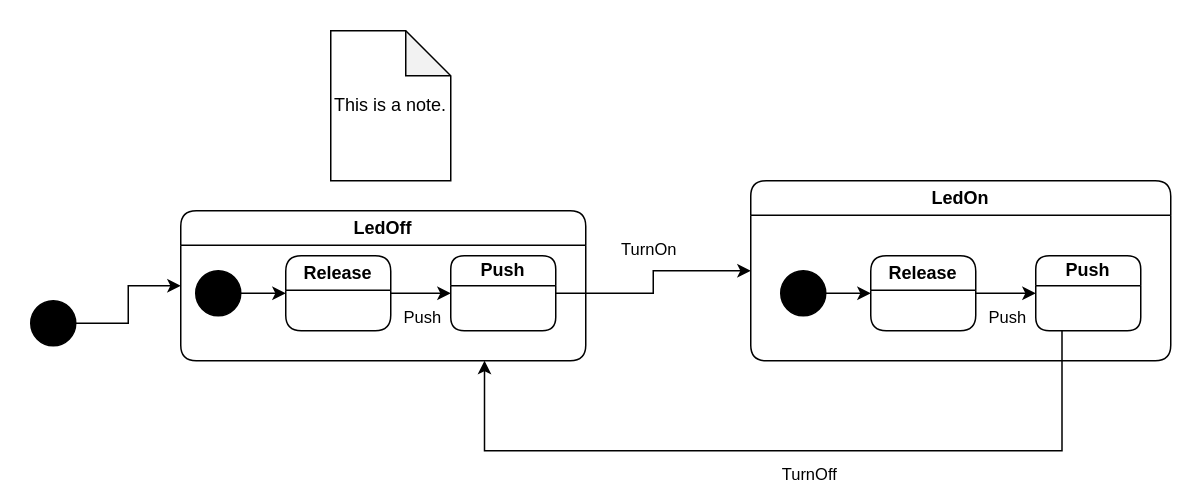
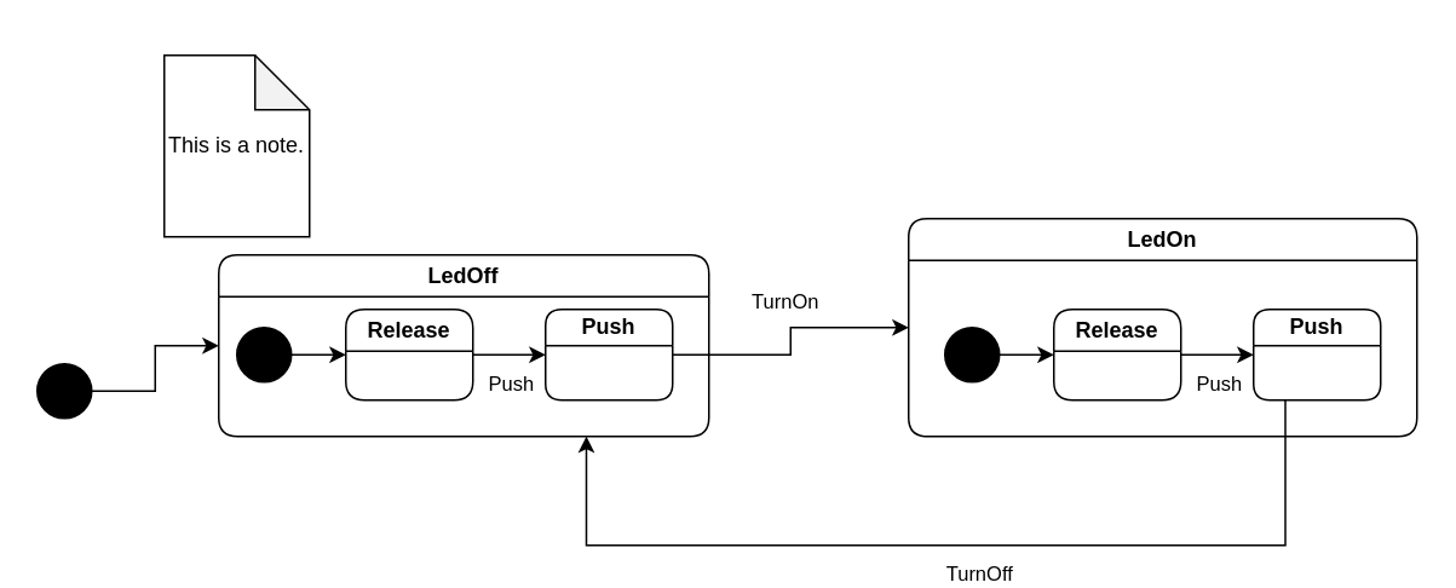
- <mxCell id="22" value="This is a note." style="shape=note;whiteSpace=wrap;html=1;backgroundOutline=1;darkOpacity=0.05;glass=0;sketch=0;fillColor=#ffffff;" parent="1" vertex="1"><mxGeometry x="220" y="20" width="80" height="100" as="geometry" /></mxCell>
+ <mxCell id="22" value="This is a note." style="shape=note;whiteSpace=wrap;html=1;backgroundOutline=1;darkOpacity=0.05;glass=0;sketch=0;fillColor=#ffffff;" parent="1" vertex="1"><mxGeometry x="90" y="30" width="80" height="100" as="geometry" /></mxCell>
